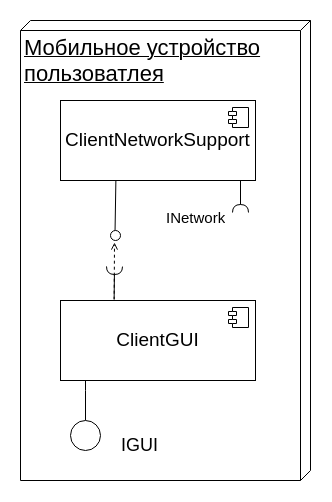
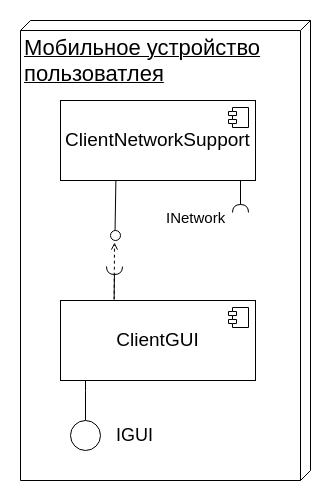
- <mxCell id="9" value="&lt;font style=&quot;font-size: 18px;&quot;&gt;IGUI&lt;/font&gt;" style="text;strokeColor=none;fillColor=none;align=left;verticalAlign=middle;spacingLeft=4;spacingRight=4;overflow=hidden;points=[[0,0.5],[1,0.5]];portConstraint=eastwest;rotatable=0;whiteSpace=wrap;html=1;" vertex="1" parent="1"><mxGeometry x="115" y="430" width="80" height="30" as="geometry" /></mxCell>
+ <mxCell id="9" value="&lt;font style=&quot;font-size: 18px;&quot;&gt;IGUI&lt;/font&gt;" style="text;strokeColor=none;fillColor=none;align=left;verticalAlign=middle;spacingLeft=4;spacingRight=4;overflow=hidden;points=[[0,0.5],[1,0.5]];portConstraint=eastwest;rotatable=0;whiteSpace=wrap;html=1;" vertex="1" parent="1"><mxGeometry x="110" y="420" width="80" height="30" as="geometry" /></mxCell>
